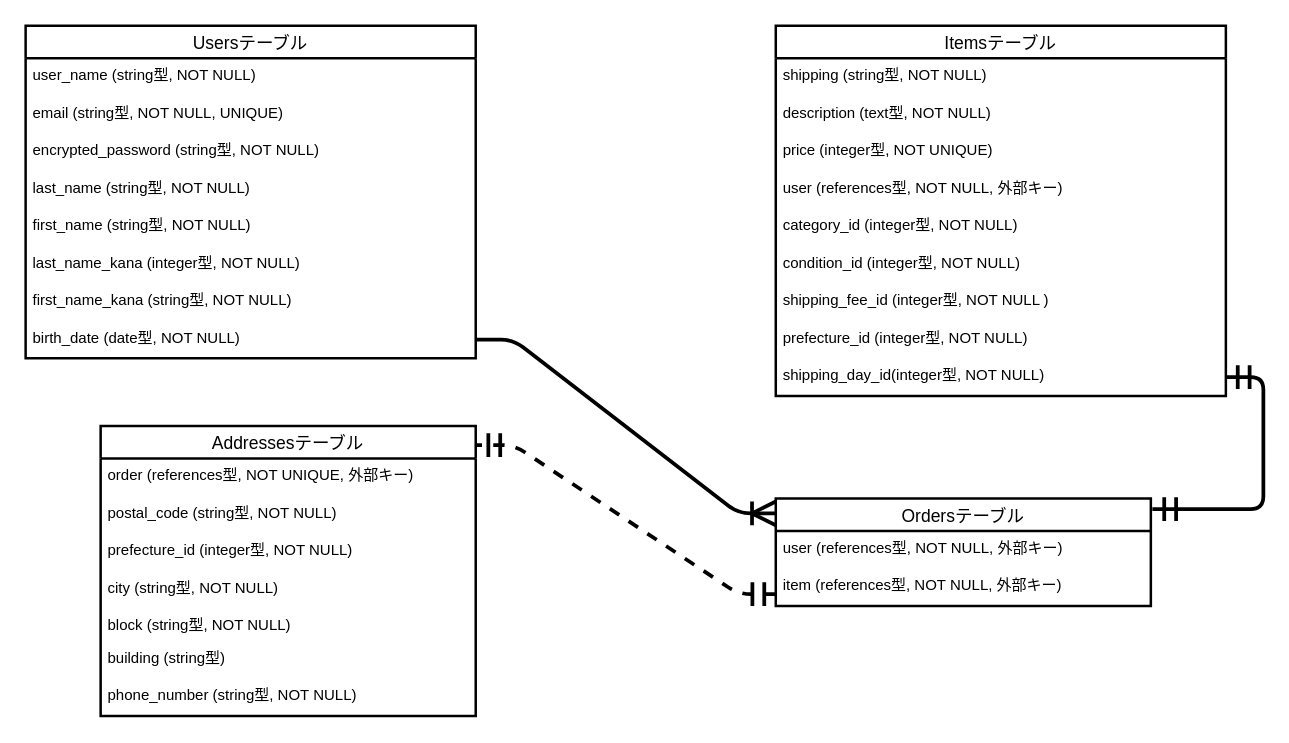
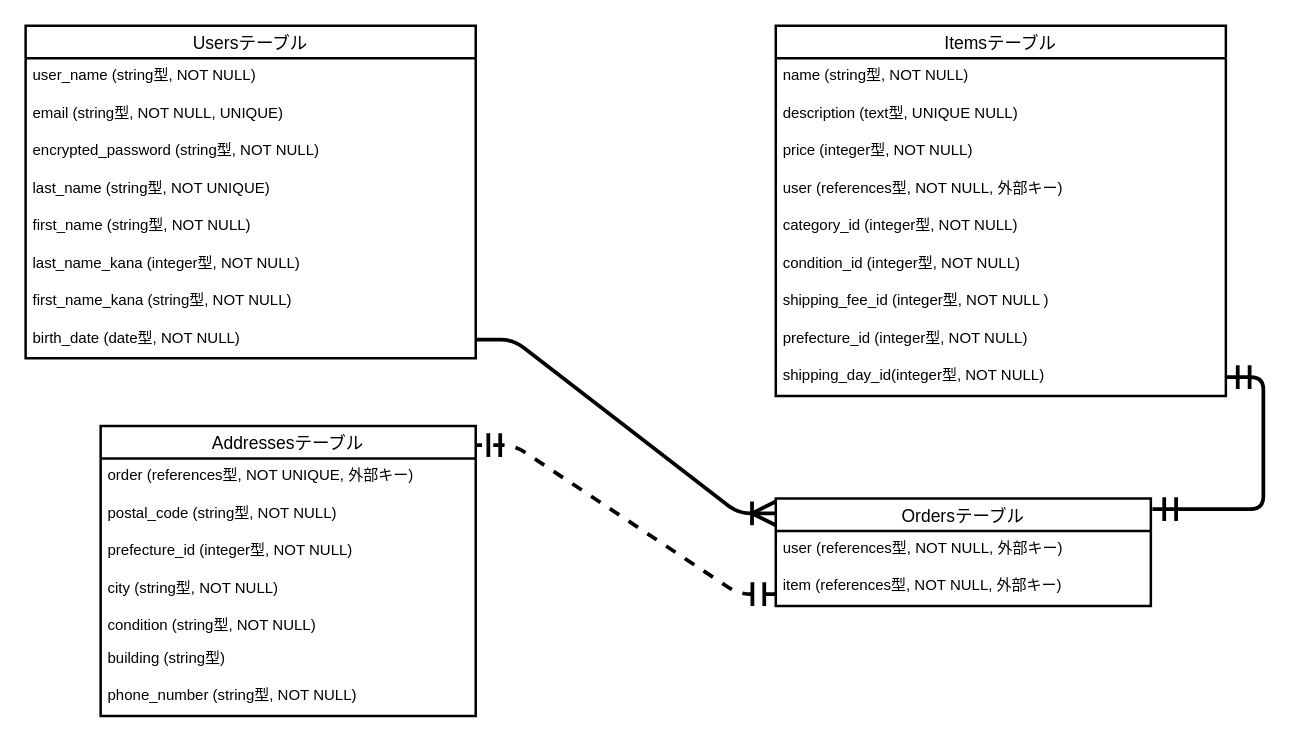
- <mxCell id="12" value="shipping (string型, NOT NULL)" style="text;strokeColor=none;fillColor=none;spacingLeft=4;spacingRight=4;overflow=hidden;rotatable=0;points=[[0,0.5],[1,0.5]];portConstraint=eastwest;fontSize=12;glass=0;strokeWidth=2;" parent="11" vertex="1"><mxGeometry y="26" width="360" height="30" as="geometry" /></mxCell>
+ <mxCell id="12" value="name (string型, NOT NULL)" style="text;strokeColor=none;fillColor=none;spacingLeft=4;spacingRight=4;overflow=hidden;rotatable=0;points=[[0,0.5],[1,0.5]];portConstraint=eastwest;fontSize=12;glass=0;strokeWidth=2;" parent="11" vertex="1"><mxGeometry y="26" width="360" height="30" as="geometry" /></mxCell>
- <mxCell id="13" value="description (text型, NOT NULL)" style="text;strokeColor=none;fillColor=none;spacingLeft=4;spacingRight=4;overflow=hidden;rotatable=0;points=[[0,0.5],[1,0.5]];portConstraint=eastwest;fontSize=12;glass=0;strokeWidth=2;" parent="11" vertex="1"><mxGeometry y="56" width="360" height="30" as="geometry" /></mxCell>
+ <mxCell id="13" value="description (text型, UNIQUE NULL)" style="text;strokeColor=none;fillColor=none;spacingLeft=4;spacingRight=4;overflow=hidden;rotatable=0;points=[[0,0.5],[1,0.5]];portConstraint=eastwest;fontSize=12;glass=0;strokeWidth=2;" parent="11" vertex="1"><mxGeometry y="56" width="360" height="30" as="geometry" /></mxCell>
- <mxCell id="14" value="price (integer型, NOT UNIQUE)" style="text;strokeColor=none;fillColor=none;spacingLeft=4;spacingRight=4;overflow=hidden;rotatable=0;points=[[0,0.5],[1,0.5]];portConstraint=eastwest;fontSize=12;glass=0;strokeWidth=2;" parent="11" vertex="1"><mxGeometry y="86" width="360" height="30" as="geometry" /></mxCell>
+ <mxCell id="14" value="price (integer型, NOT NULL)" style="text;strokeColor=none;fillColor=none;spacingLeft=4;spacingRight=4;overflow=hidden;rotatable=0;points=[[0,0.5],[1,0.5]];portConstraint=eastwest;fontSize=12;glass=0;strokeWidth=2;" parent="11" vertex="1"><mxGeometry y="86" width="360" height="30" as="geometry" /></mxCell>
- <mxCell id="6" value="last_name (string型, NOT NULL)" style="text;strokeColor=none;fillColor=none;spacingLeft=4;spacingRight=4;overflow=hidden;rotatable=0;points=[[0,0.5],[1,0.5]];portConstraint=eastwest;fontSize=12;glass=0;strokeWidth=2;" parent="2" vertex="1"><mxGeometry y="116" width="360" height="30" as="geometry" /></mxCell>
+ <mxCell id="6" value="last_name (string型, NOT UNIQUE)" style="text;strokeColor=none;fillColor=none;spacingLeft=4;spacingRight=4;overflow=hidden;rotatable=0;points=[[0,0.5],[1,0.5]];portConstraint=eastwest;fontSize=12;glass=0;strokeWidth=2;" parent="2" vertex="1"><mxGeometry y="116" width="360" height="30" as="geometry" /></mxCell>
- <mxCell id="29" value="block (string型, NOT NULL)" style="text;strokeColor=none;fillColor=none;spacingLeft=4;spacingRight=4;overflow=hidden;rotatable=0;points=[[0,0.5],[1,0.5]];portConstraint=eastwest;fontSize=12;glass=0;strokeWidth=2;" parent="24" vertex="1"><mxGeometry y="146" width="300" height="26" as="geometry" /></mxCell>
+ <mxCell id="29" value="condition (string型, NOT NULL)" style="text;strokeColor=none;fillColor=none;spacingLeft=4;spacingRight=4;overflow=hidden;rotatable=0;points=[[0,0.5],[1,0.5]];portConstraint=eastwest;fontSize=12;glass=0;strokeWidth=2;" parent="24" vertex="1"><mxGeometry y="146" width="300" height="26" as="geometry" /></mxCell>
